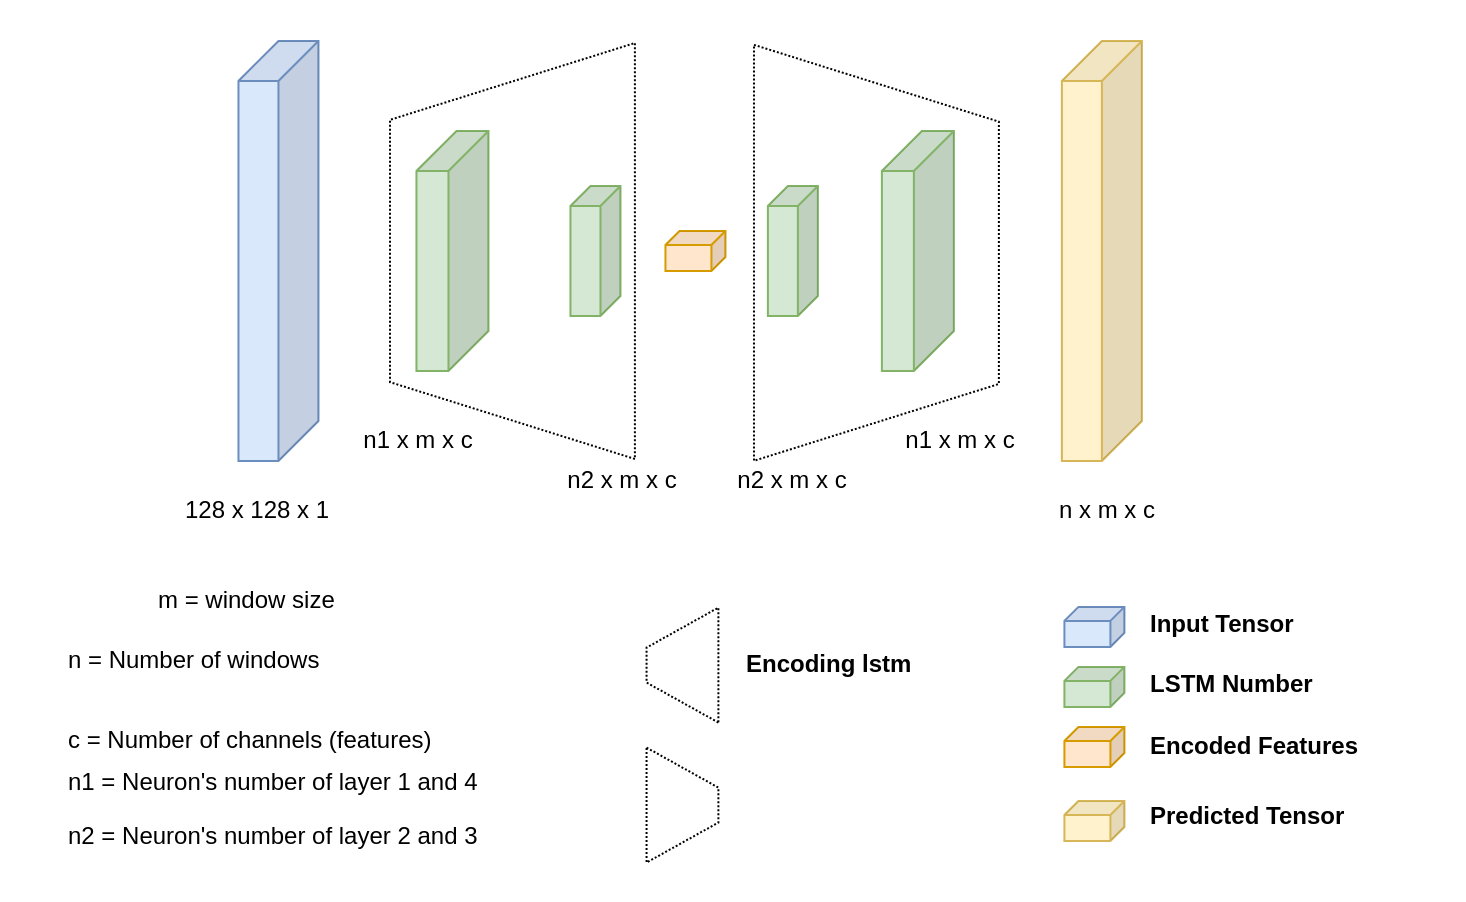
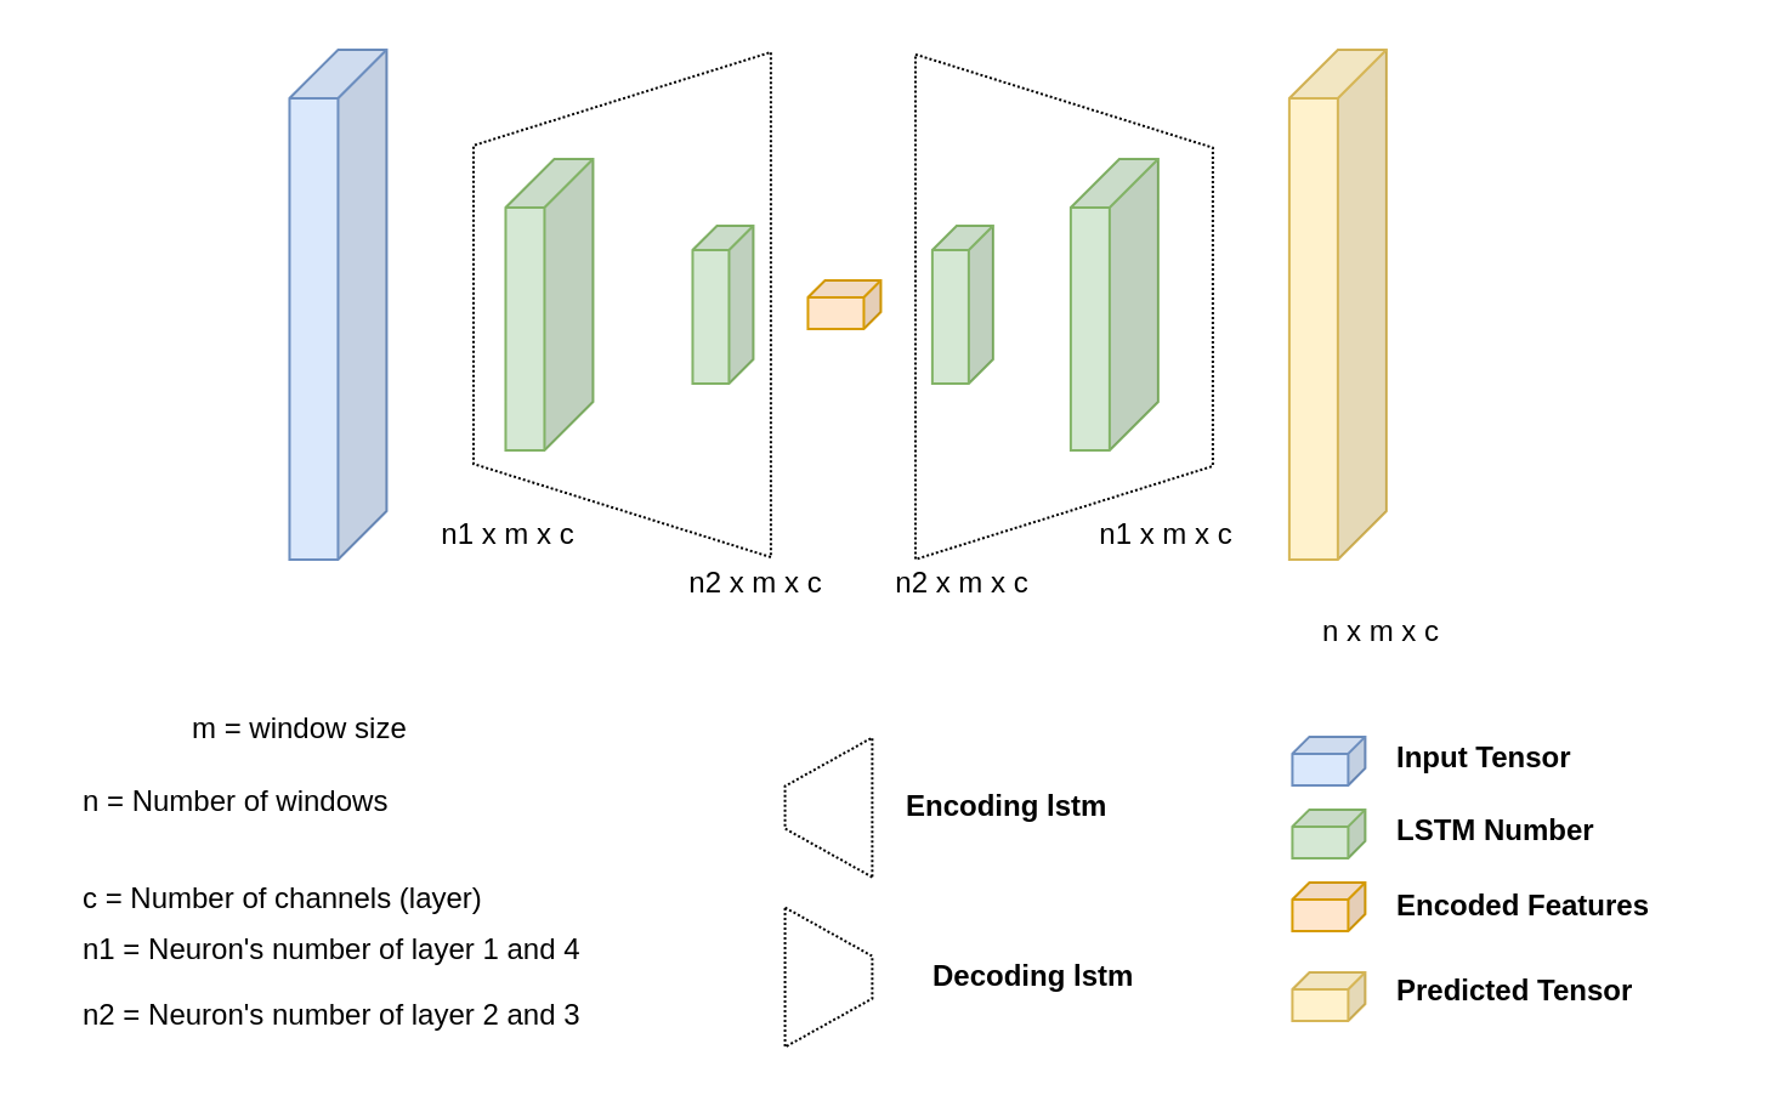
- <mxCell id="8" value="128 x 128 x 1" style="text;html=1;strokeColor=none;fillColor=none;align=center;verticalAlign=middle;whiteSpace=wrap;rounded=0;" parent="1" vertex="1"><mxGeometry x="78.73" y="240" width="99" height="30" as="geometry" /></mxCell>
- <mxCell id="24" value="n x m x c" style="text;html=1;strokeColor=none;fillColor=none;align=center;verticalAlign=middle;whiteSpace=wrap;rounded=0;" parent="1" vertex="1"><mxGeometry x="503.73" y="240" width="99" height="30" as="geometry" /></mxCell>
+ <mxCell id="24" value="n x m x c" style="text;html=1;strokeColor=none;fillColor=none;align=center;verticalAlign=middle;whiteSpace=wrap;rounded=0;" parent="1" vertex="1"><mxGeometry x="518.73" y="245" width="99" height="30" as="geometry" /></mxCell>
- <mxCell id="31" value="c = Number of channels (features)&amp;nbsp;" style="text;html=1;strokeColor=none;fillColor=none;align=left;verticalAlign=middle;whiteSpace=wrap;rounded=0;dashed=1;dashPattern=1 1;" parent="1" vertex="1"><mxGeometry x="32.01" y="360" width="211" height="20" as="geometry" /></mxCell>
+ <mxCell id="31" value="c = Number of channels (layer)&amp;nbsp;" style="text;html=1;strokeColor=none;fillColor=none;align=left;verticalAlign=middle;whiteSpace=wrap;rounded=0;dashed=1;dashPattern=1 1;" parent="1" vertex="1"><mxGeometry x="32.01" y="360" width="211" height="20" as="geometry" /></mxCell>
+ <mxCell id="20" value="&lt;b&gt;Decoding lstm&amp;nbsp;&lt;/b&gt;" style="text;html=1;strokeColor=none;fillColor=none;align=center;verticalAlign=middle;whiteSpace=wrap;rounded=0;dashed=1;dashPattern=1 1;" parent="1" vertex="1"><mxGeometry x="369.47" y="392.04" width="116" height="20" as="geometry" /></mxCell>
